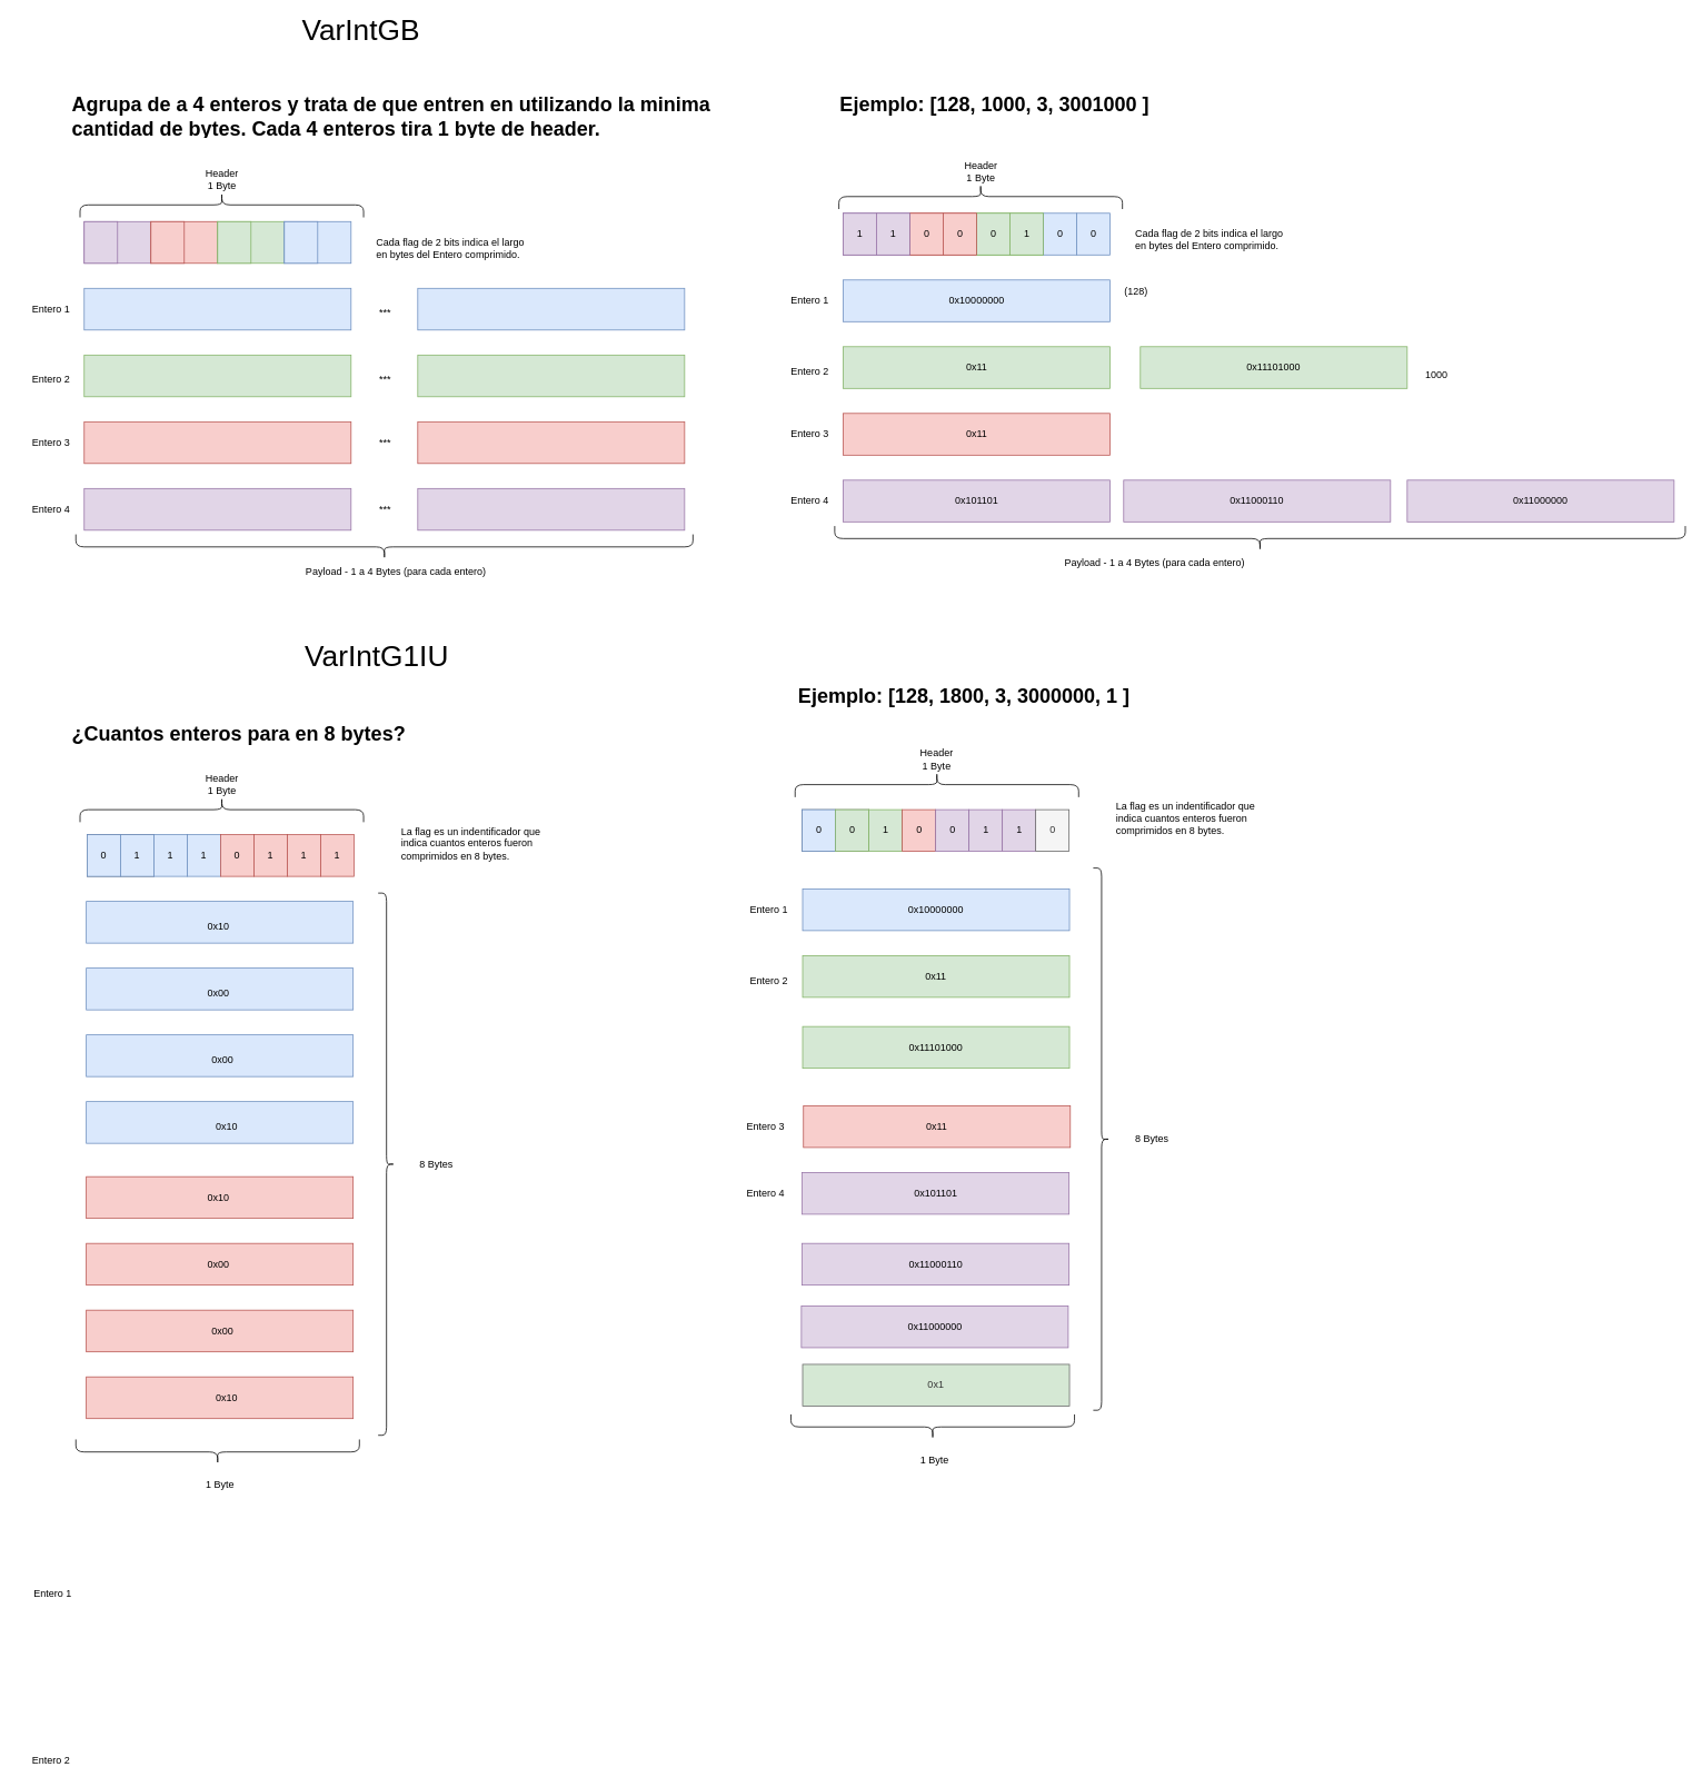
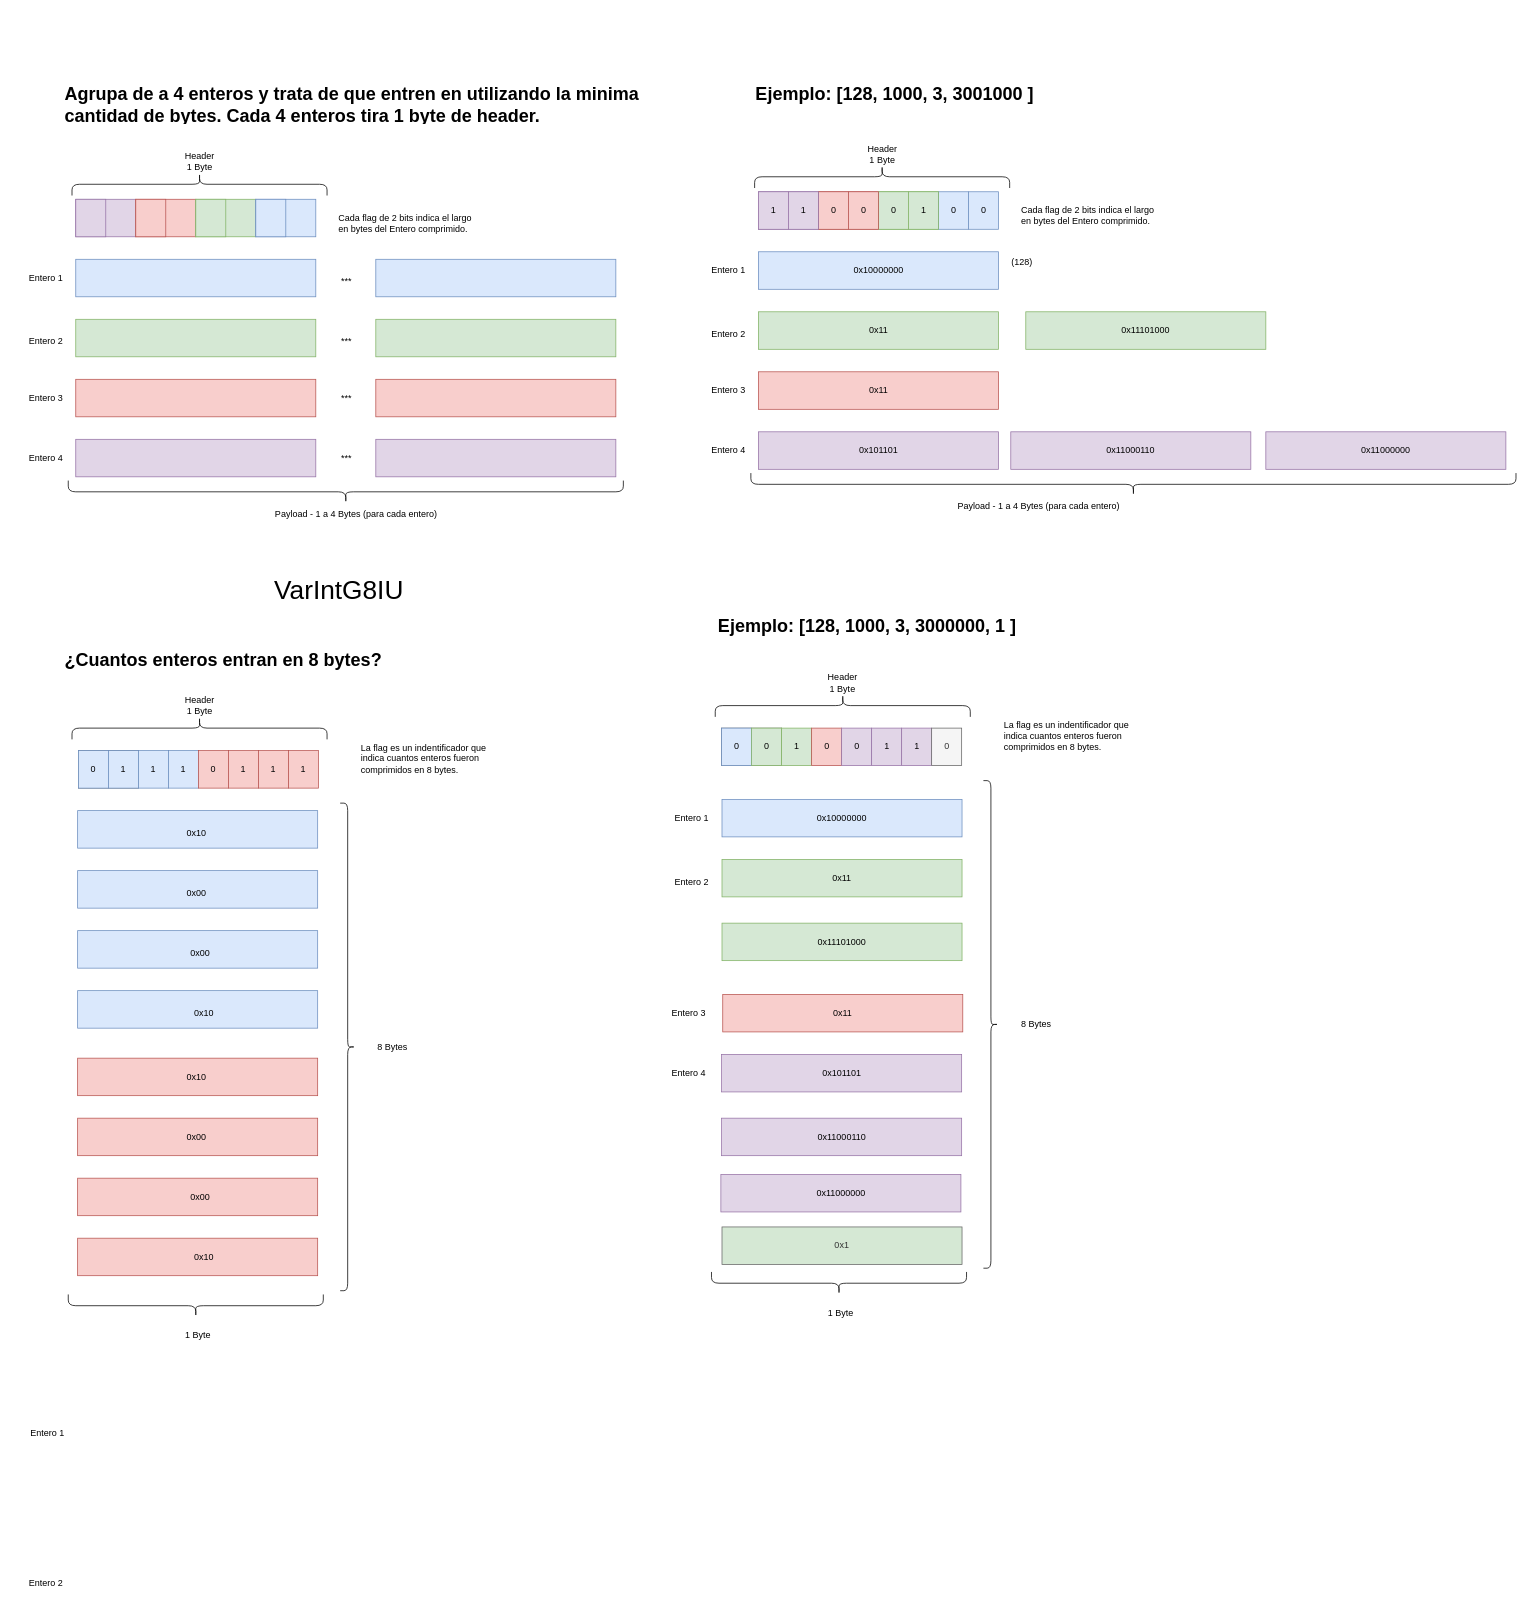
- <mxCell id="31" value="&lt;font style=&quot;font-size: 35px&quot;&gt;VarIntGB&lt;/font&gt;" style="text;html=1;align=center;verticalAlign=middle;resizable=0;points=[];autosize=1;" vertex="1" parent="1"><mxGeometry x="352" y="20" width="160" height="30" as="geometry" /></mxCell>
- <mxCell id="112" value="1000" style="text;whiteSpace=wrap;html=1;" vertex="1" parent="1"><mxGeometry x="1707" y="435" width="50" height="30" as="geometry" /></mxCell>
- <mxCell id="33" value="&lt;font style=&quot;font-size: 35px&quot;&gt;VarIntG1IU&lt;/font&gt;" style="text;html=1;align=center;verticalAlign=middle;resizable=0;points=[];autosize=1;" vertex="1" parent="1"><mxGeometry x="355.5" y="770" width="190" height="30" as="geometry" /></mxCell>
+ <mxCell id="33" value="&lt;font style=&quot;font-size: 35px&quot;&gt;VarIntG8IU&lt;/font&gt;" style="text;html=1;align=center;verticalAlign=middle;resizable=0;points=[];autosize=1;" vertex="1" parent="1"><mxGeometry x="355.5" y="770" width="190" height="30" as="geometry" /></mxCell>
- <mxCell id="115" value="&lt;h1&gt;Ejemplo: [128, 1800, 3, 3000000, 1 ]&lt;br&gt;&lt;/h1&gt;&lt;p&gt;&lt;br&gt;&lt;/p&gt;" style="text;html=1;strokeColor=none;fillColor=none;spacing=5;spacingTop=-20;whiteSpace=wrap;overflow=hidden;rounded=0;" vertex="1" parent="1"><mxGeometry x="952.25" y="815" width="856.5" height="60" as="geometry" /></mxCell>
+ <mxCell id="115" value="&lt;h1&gt;Ejemplo: [128, 1000, 3, 3000000, 1 ]&lt;br&gt;&lt;/h1&gt;&lt;p&gt;&lt;br&gt;&lt;/p&gt;" style="text;html=1;strokeColor=none;fillColor=none;spacing=5;spacingTop=-20;whiteSpace=wrap;overflow=hidden;rounded=0;" vertex="1" parent="1"><mxGeometry x="952.25" y="815" width="856.5" height="60" as="geometry" /></mxCell>
- <mxCell id="108" value="&lt;h1&gt;¿Cuantos enteros para en 8 bytes?&lt;/h1&gt;&lt;p&gt;&lt;br&gt;&lt;/p&gt;" style="text;html=1;strokeColor=none;fillColor=none;spacing=5;spacingTop=-20;whiteSpace=wrap;overflow=hidden;rounded=0;" vertex="1" parent="1"><mxGeometry x="80.5" y="860" width="480" height="60" as="geometry" /></mxCell>
+ <mxCell id="108" value="&lt;h1&gt;¿Cuantos enteros entran en 8 bytes?&lt;/h1&gt;&lt;p&gt;&lt;br&gt;&lt;/p&gt;" style="text;html=1;strokeColor=none;fillColor=none;spacing=5;spacingTop=-20;whiteSpace=wrap;overflow=hidden;rounded=0;" vertex="1" parent="1"><mxGeometry x="80.5" y="860" width="480" height="60" as="geometry" /></mxCell>
